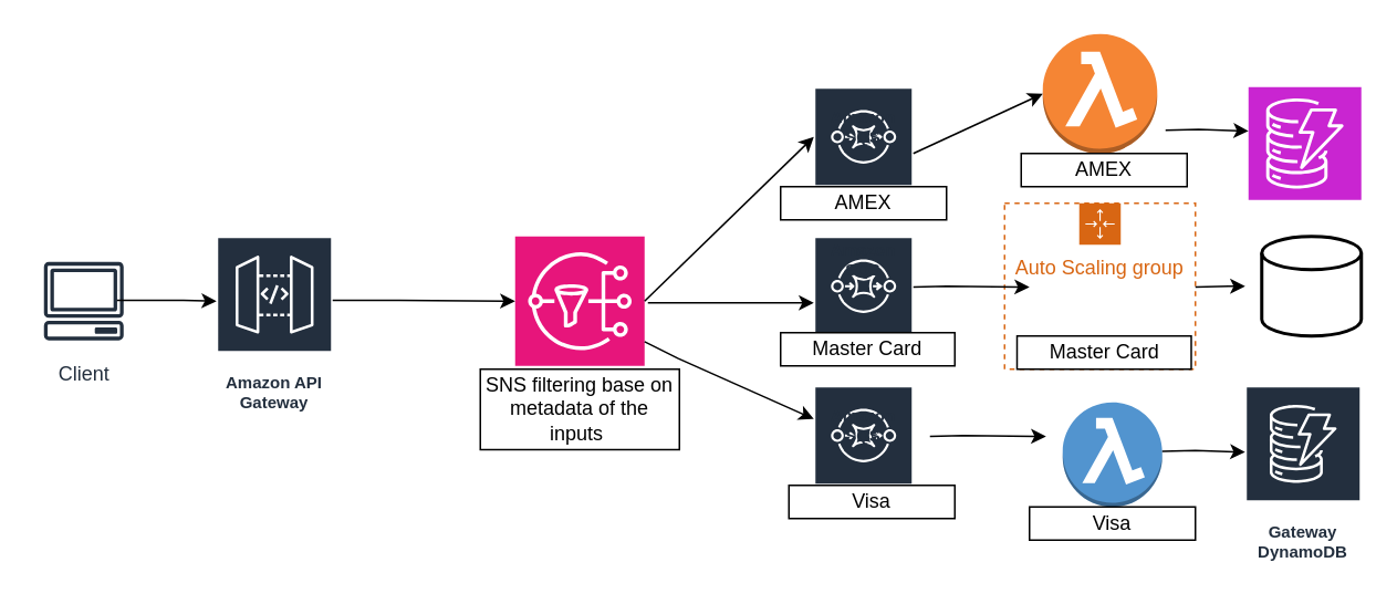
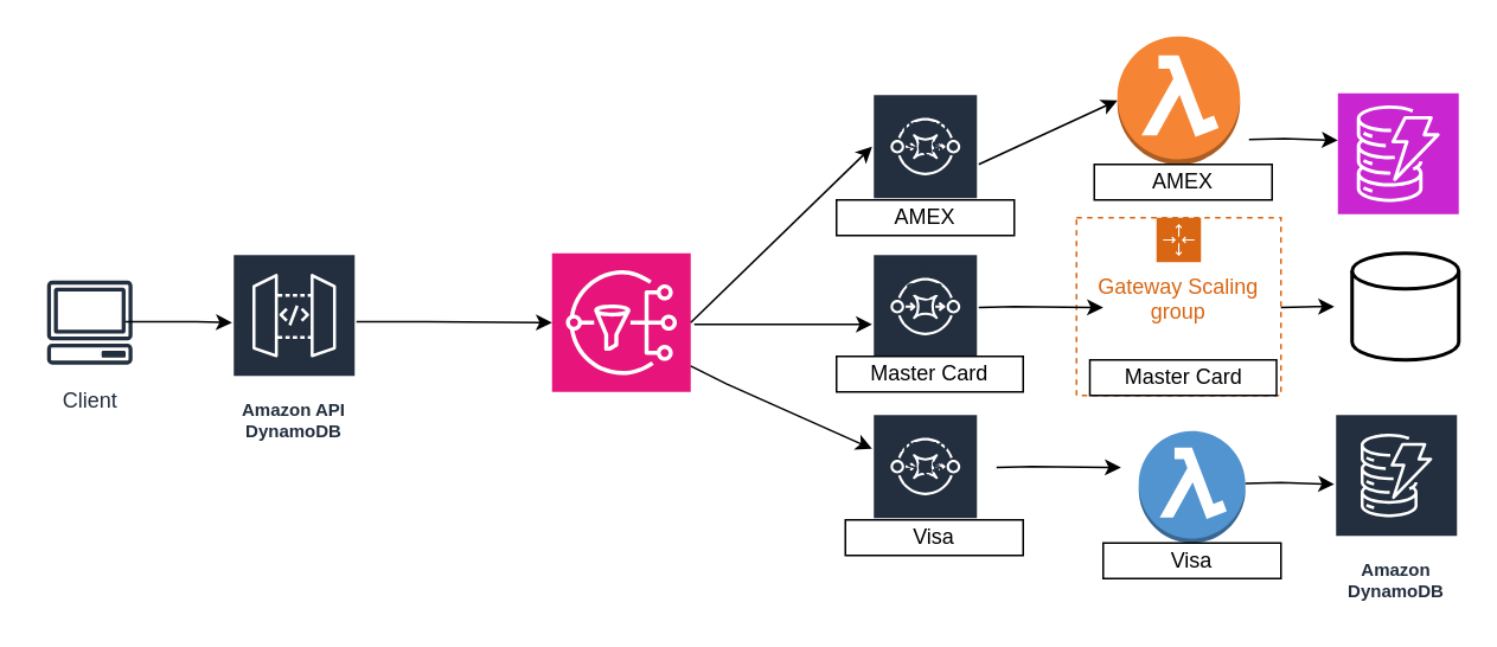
- <mxCell id="9" value="Auto Scaling group" style="points=[[0,0],[0.25,0],[0.5,0],[0.75,0],[1,0],[1,0.25],[1,0.5],[1,0.75],[1,1],[0.75,1],[0.5,1],[0.25,1],[0,1],[0,0.75],[0,0.5],[0,0.25]];outlineConnect=0;gradientColor=none;html=1;whiteSpace=wrap;fontSize=12;fontStyle=0;container=1;pointerEvents=0;collapsible=0;recursiveResize=0;shape=mxgraph.aws4.groupCenter;grIcon=mxgraph.aws4.group_auto_scaling_group;grStroke=1;strokeColor=#D86613;fillColor=none;verticalAlign=top;align=center;fontColor=#D86613;dashed=1;spacingTop=25;" vertex="1" parent="1"><mxGeometry x="605" y="122" width="115" height="100" as="geometry" /></mxCell>
+ <mxCell id="9" value="Gateway Scaling group" style="points=[[0,0],[0.25,0],[0.5,0],[0.75,0],[1,0],[1,0.25],[1,0.5],[1,0.75],[1,1],[0.75,1],[0.5,1],[0.25,1],[0,1],[0,0.75],[0,0.5],[0,0.25]];outlineConnect=0;gradientColor=none;html=1;whiteSpace=wrap;fontSize=12;fontStyle=0;container=1;pointerEvents=0;collapsible=0;recursiveResize=0;shape=mxgraph.aws4.groupCenter;grIcon=mxgraph.aws4.group_auto_scaling_group;grStroke=1;strokeColor=#D86613;fillColor=none;verticalAlign=top;align=center;fontColor=#D86613;dashed=1;spacingTop=25;" vertex="1" parent="1"><mxGeometry x="605" y="122" width="115" height="100" as="geometry" /></mxCell>
- <mxCell id="2" value="Amazon API Gateway" style="sketch=0;outlineConnect=0;fontColor=#232F3E;gradientColor=none;strokeColor=#ffffff;fillColor=#232F3E;dashed=0;verticalLabelPosition=middle;verticalAlign=bottom;align=center;html=1;whiteSpace=wrap;fontSize=10;fontStyle=1;spacing=3;shape=mxgraph.aws4.productIcon;prIcon=mxgraph.aws4.api_gateway;" vertex="1" parent="1"><mxGeometry x="130" y="142" width="70" height="110" as="geometry" /></mxCell>
+ <mxCell id="2" value="Amazon API DynamoDB" style="sketch=0;outlineConnect=0;fontColor=#232F3E;gradientColor=none;strokeColor=#ffffff;fillColor=#232F3E;dashed=0;verticalLabelPosition=middle;verticalAlign=bottom;align=center;html=1;whiteSpace=wrap;fontSize=10;fontStyle=1;spacing=3;shape=mxgraph.aws4.productIcon;prIcon=mxgraph.aws4.api_gateway;" vertex="1" parent="1"><mxGeometry x="130" y="142" width="70" height="110" as="geometry" /></mxCell>
- <mxCell id="31" value="SNS filtering base on metadata of the inputs&amp;nbsp;" style="rounded=0;whiteSpace=wrap;html=1;" vertex="1" parent="1"><mxGeometry x="289" y="222" width="120" height="48.5" as="geometry" /></mxCell>
- <mxCell id="20" value="Gateway DynamoDB" style="sketch=0;outlineConnect=0;fontColor=#232F3E;gradientColor=none;strokeColor=#ffffff;fillColor=#232F3E;dashed=0;verticalLabelPosition=middle;verticalAlign=bottom;align=center;html=1;whiteSpace=wrap;fontSize=10;fontStyle=1;spacing=3;shape=mxgraph.aws4.productIcon;prIcon=mxgraph.aws4.dynamodb;" vertex="1" parent="1"><mxGeometry x="750" y="232" width="70" height="110" as="geometry" /></mxCell>
+ <mxCell id="20" value="Amazon DynamoDB" style="sketch=0;outlineConnect=0;fontColor=#232F3E;gradientColor=none;strokeColor=#ffffff;fillColor=#232F3E;dashed=0;verticalLabelPosition=middle;verticalAlign=bottom;align=center;html=1;whiteSpace=wrap;fontSize=10;fontStyle=1;spacing=3;shape=mxgraph.aws4.productIcon;prIcon=mxgraph.aws4.dynamodb;" vertex="1" parent="1"><mxGeometry x="750" y="232" width="70" height="110" as="geometry" /></mxCell>
